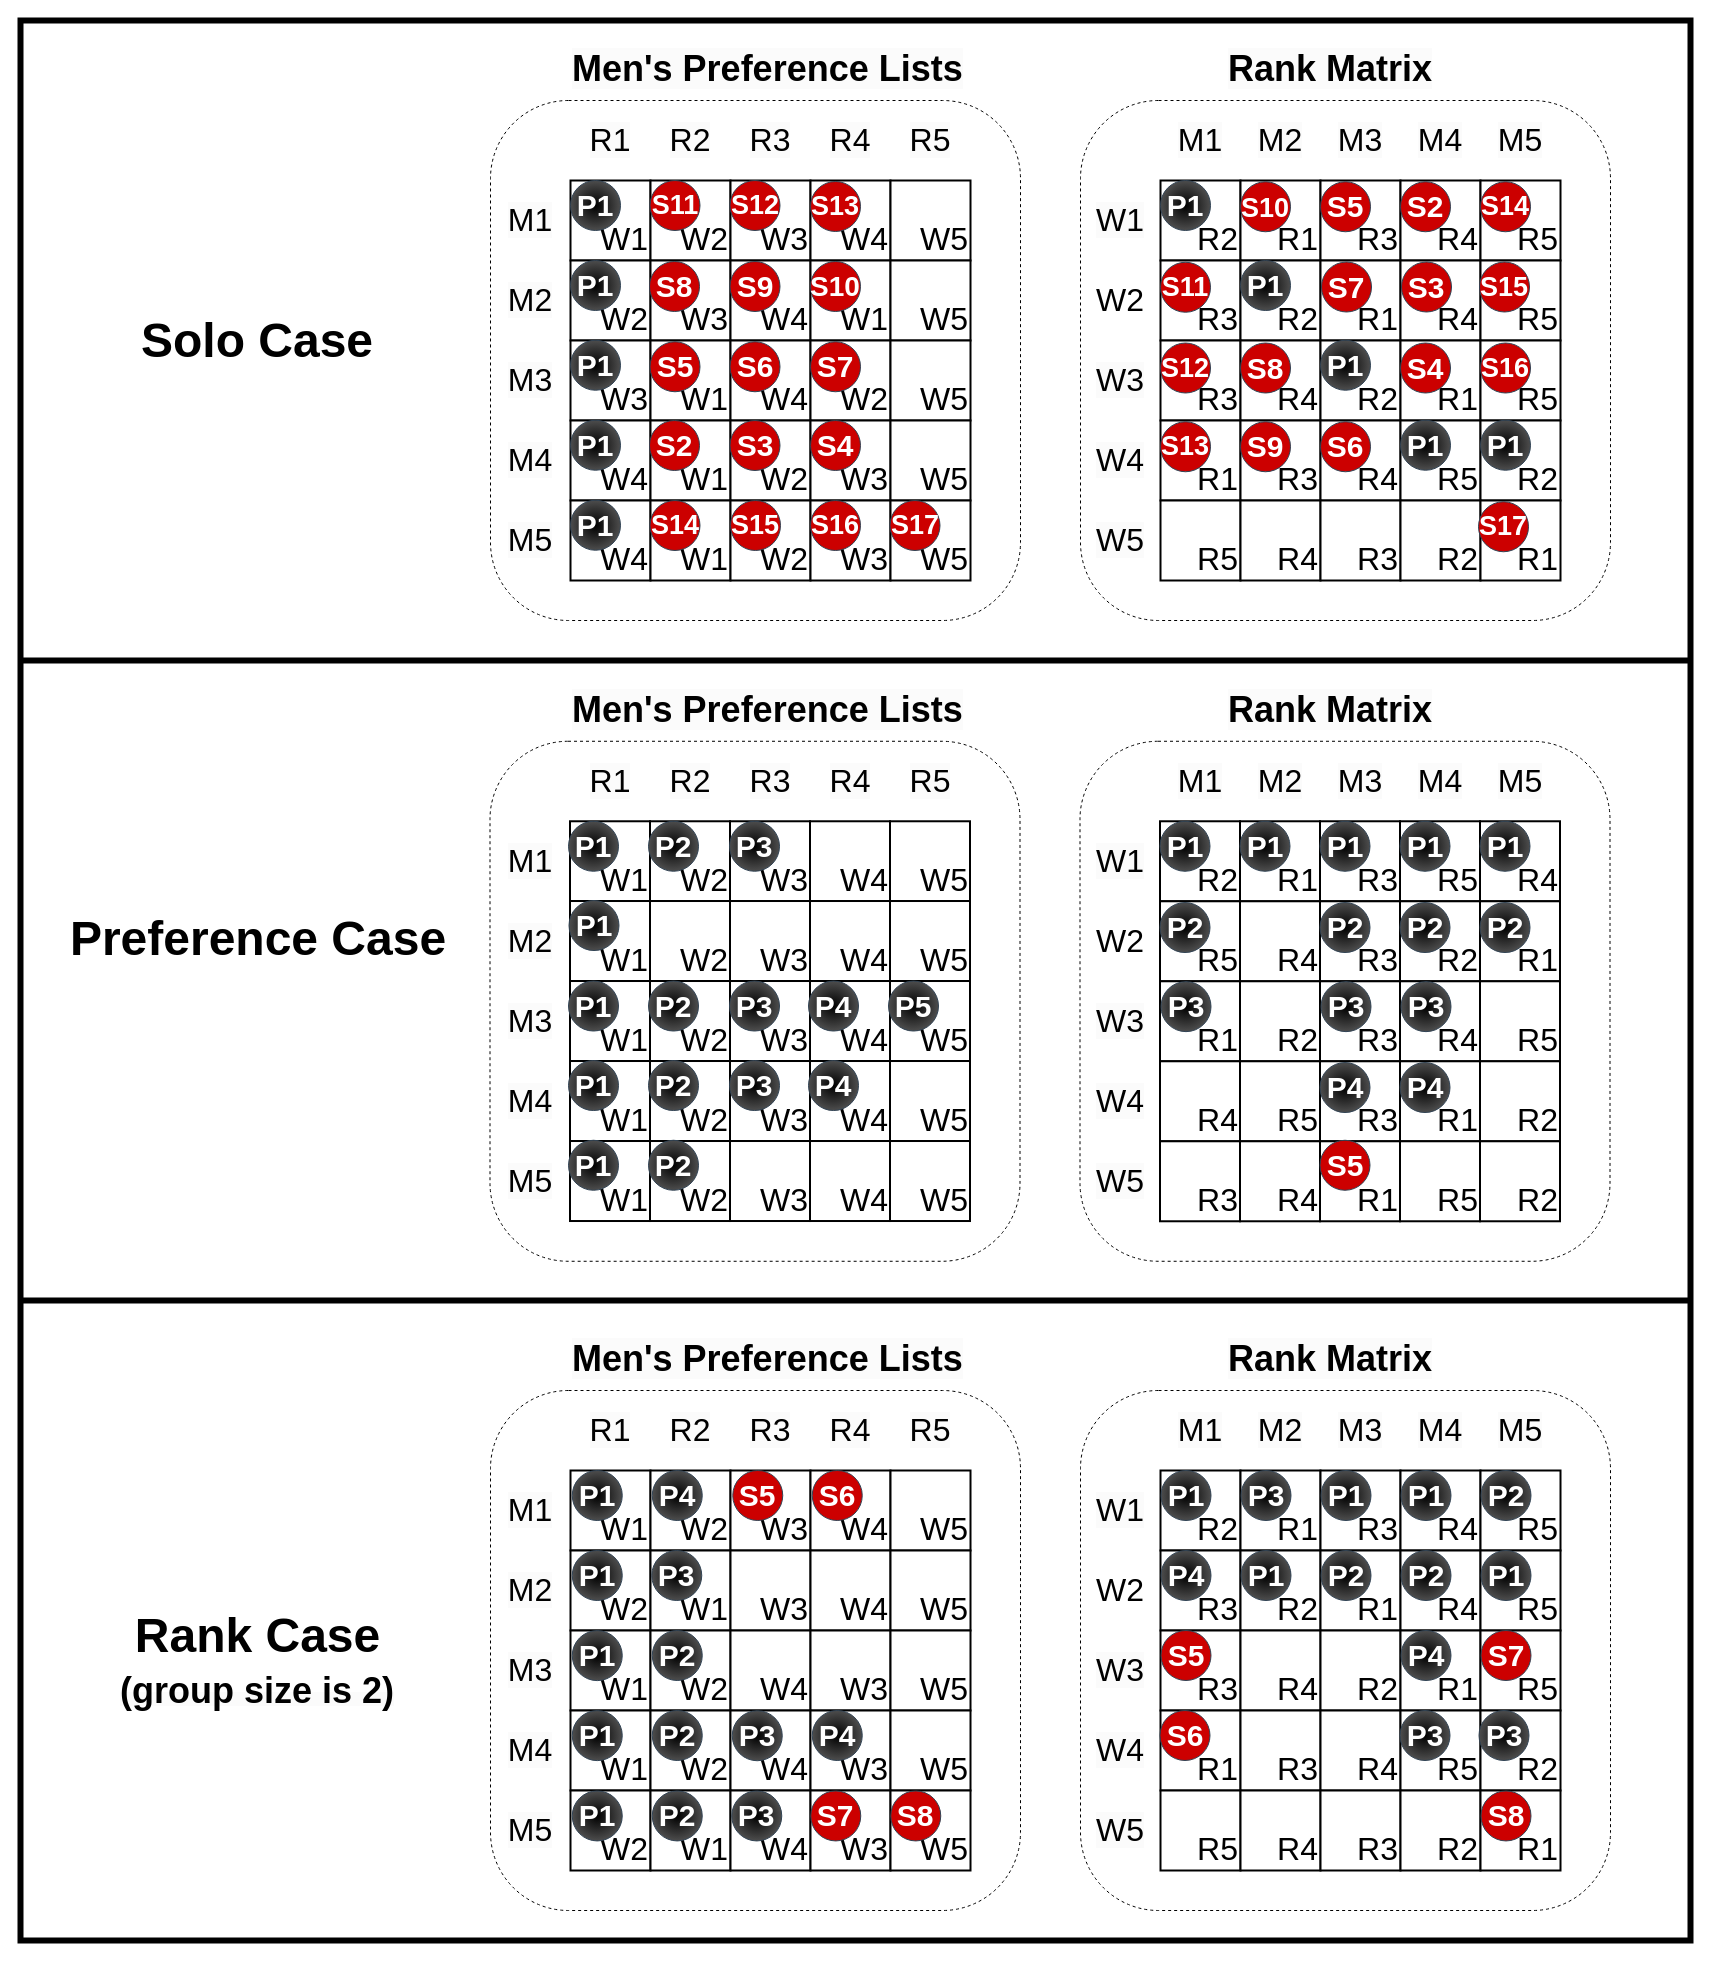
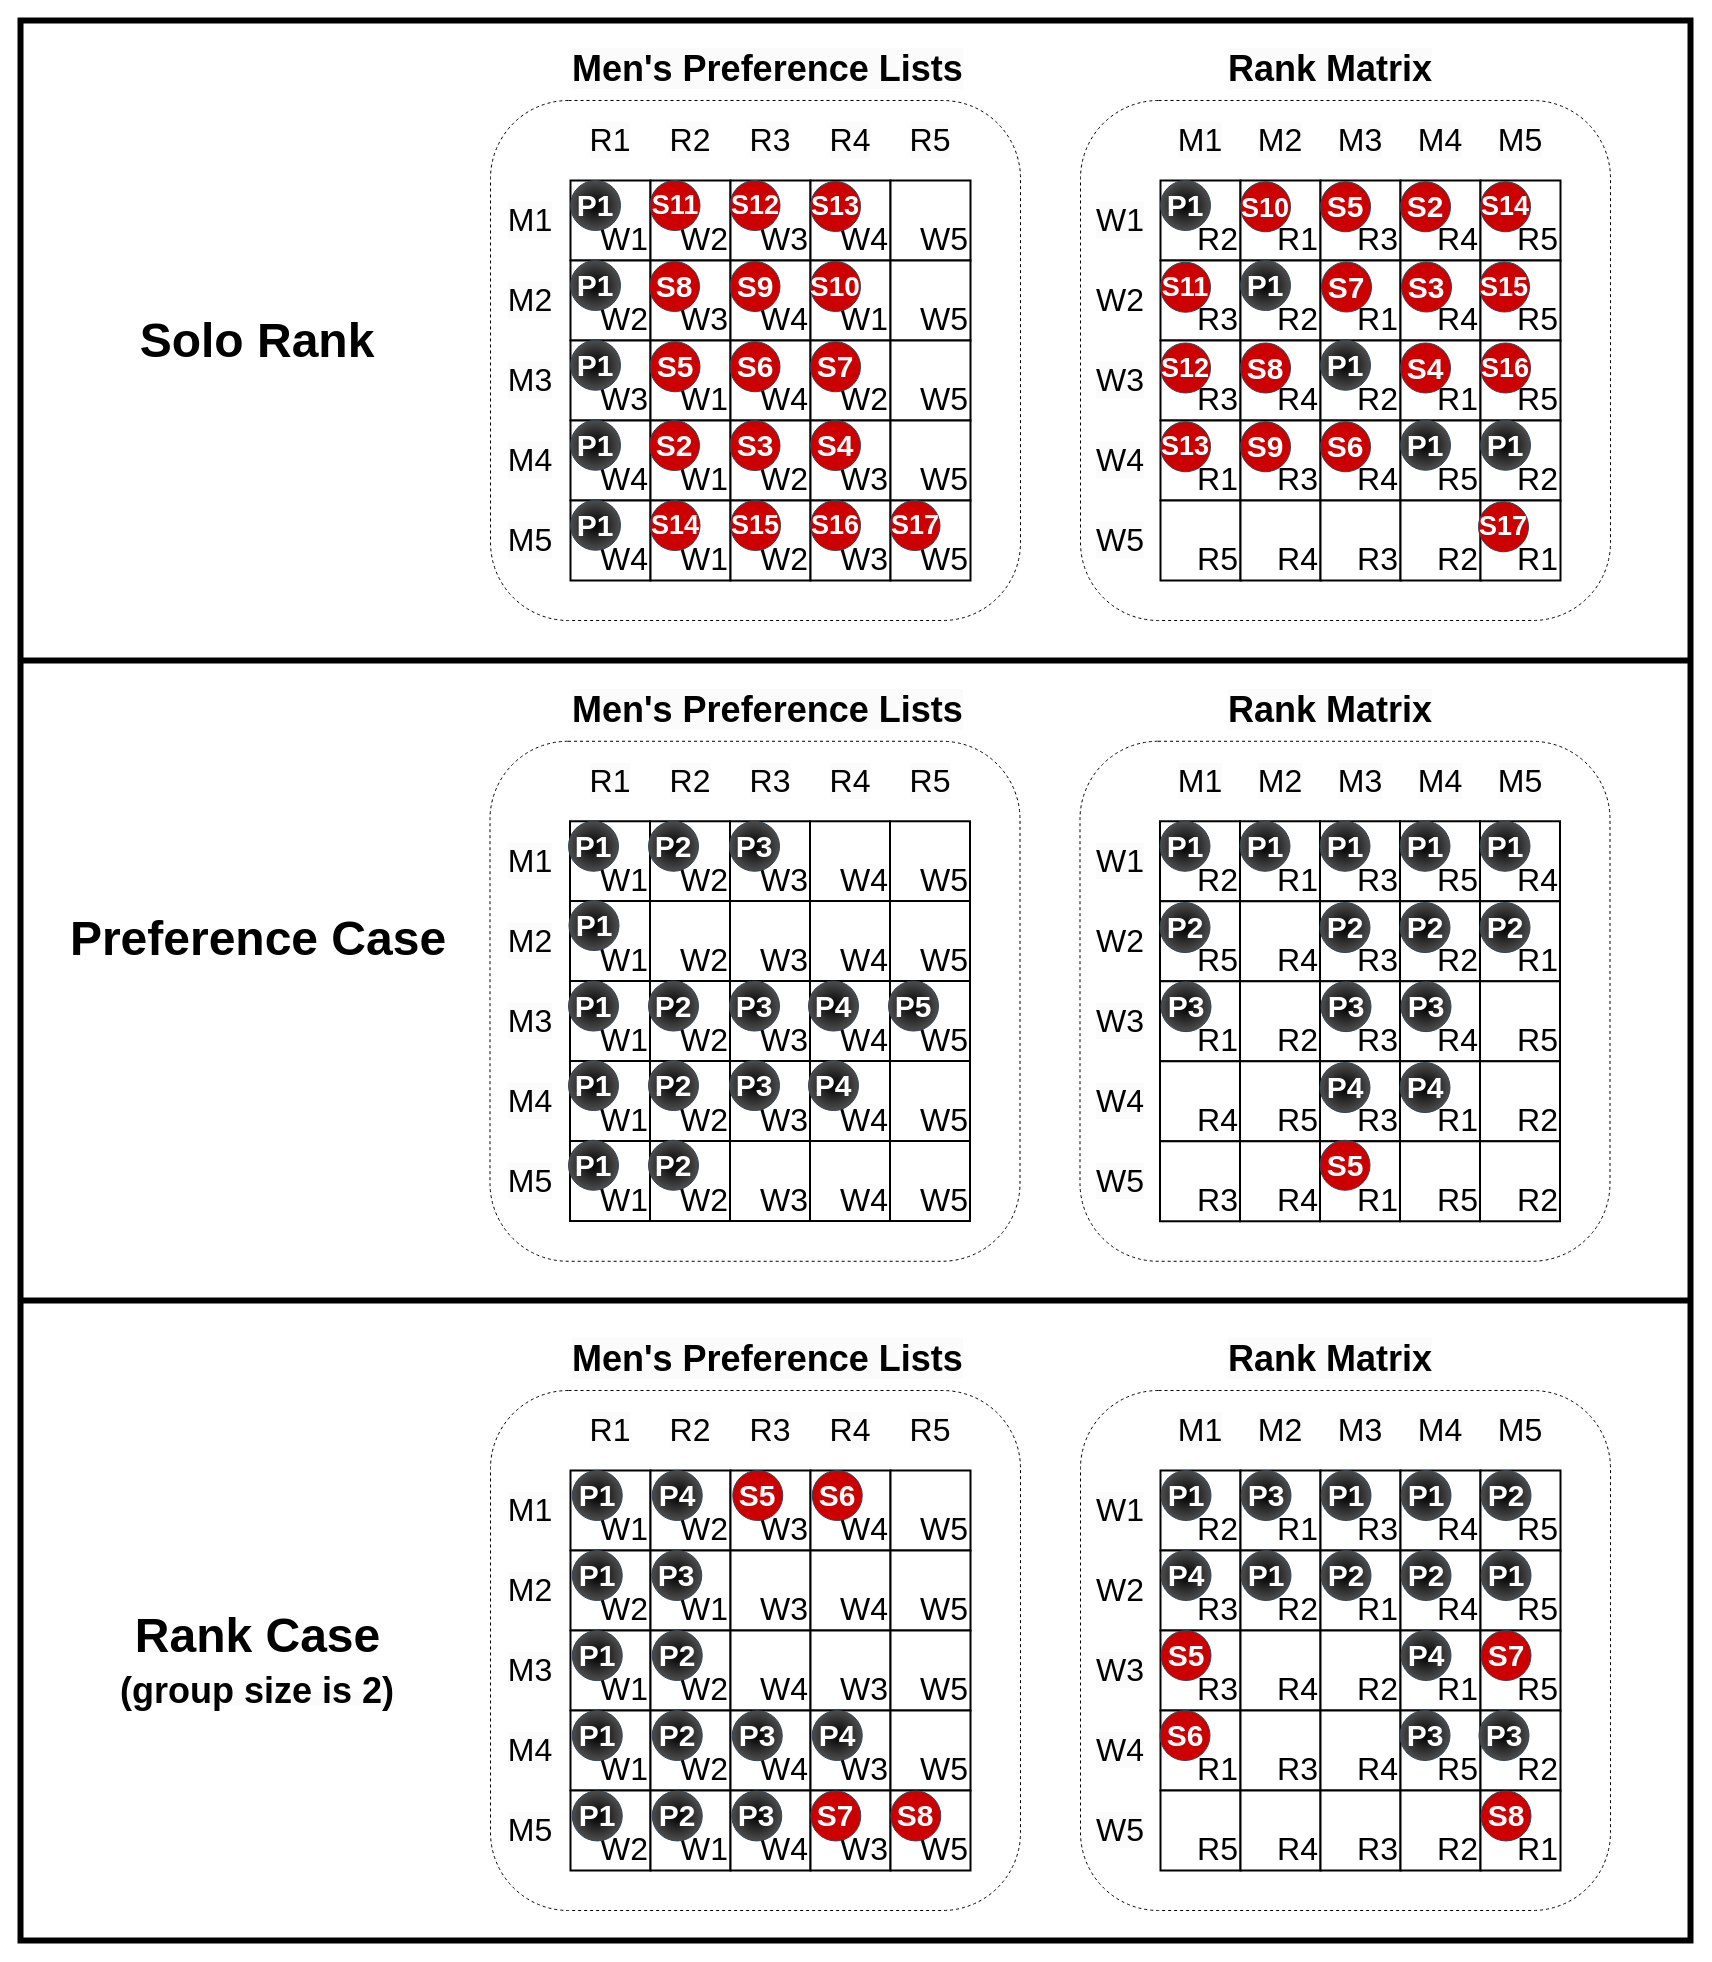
- <mxCell id="3" value="&lt;font style=&quot;font-size: 48px;&quot;&gt;&lt;b style=&quot;font-size: 48px;&quot;&gt;Solo Case&lt;/b&gt;&lt;/font&gt;" style="text;strokeColor=none;align=center;fillColor=none;html=1;verticalAlign=middle;whiteSpace=wrap;rounded=0;fontSize=48;" parent="1" vertex="1"><mxGeometry x="137.25" y="300.25" width="240" height="80" as="geometry" /></mxCell>
+ <mxCell id="3" value="&lt;font style=&quot;font-size: 48px;&quot;&gt;&lt;b style=&quot;font-size: 48px;&quot;&gt;Solo Rank&lt;/b&gt;&lt;/font&gt;" style="text;strokeColor=none;align=center;fillColor=none;html=1;verticalAlign=middle;whiteSpace=wrap;rounded=0;fontSize=48;" parent="1" vertex="1"><mxGeometry x="137.25" y="300.25" width="240" height="80" as="geometry" /></mxCell>
